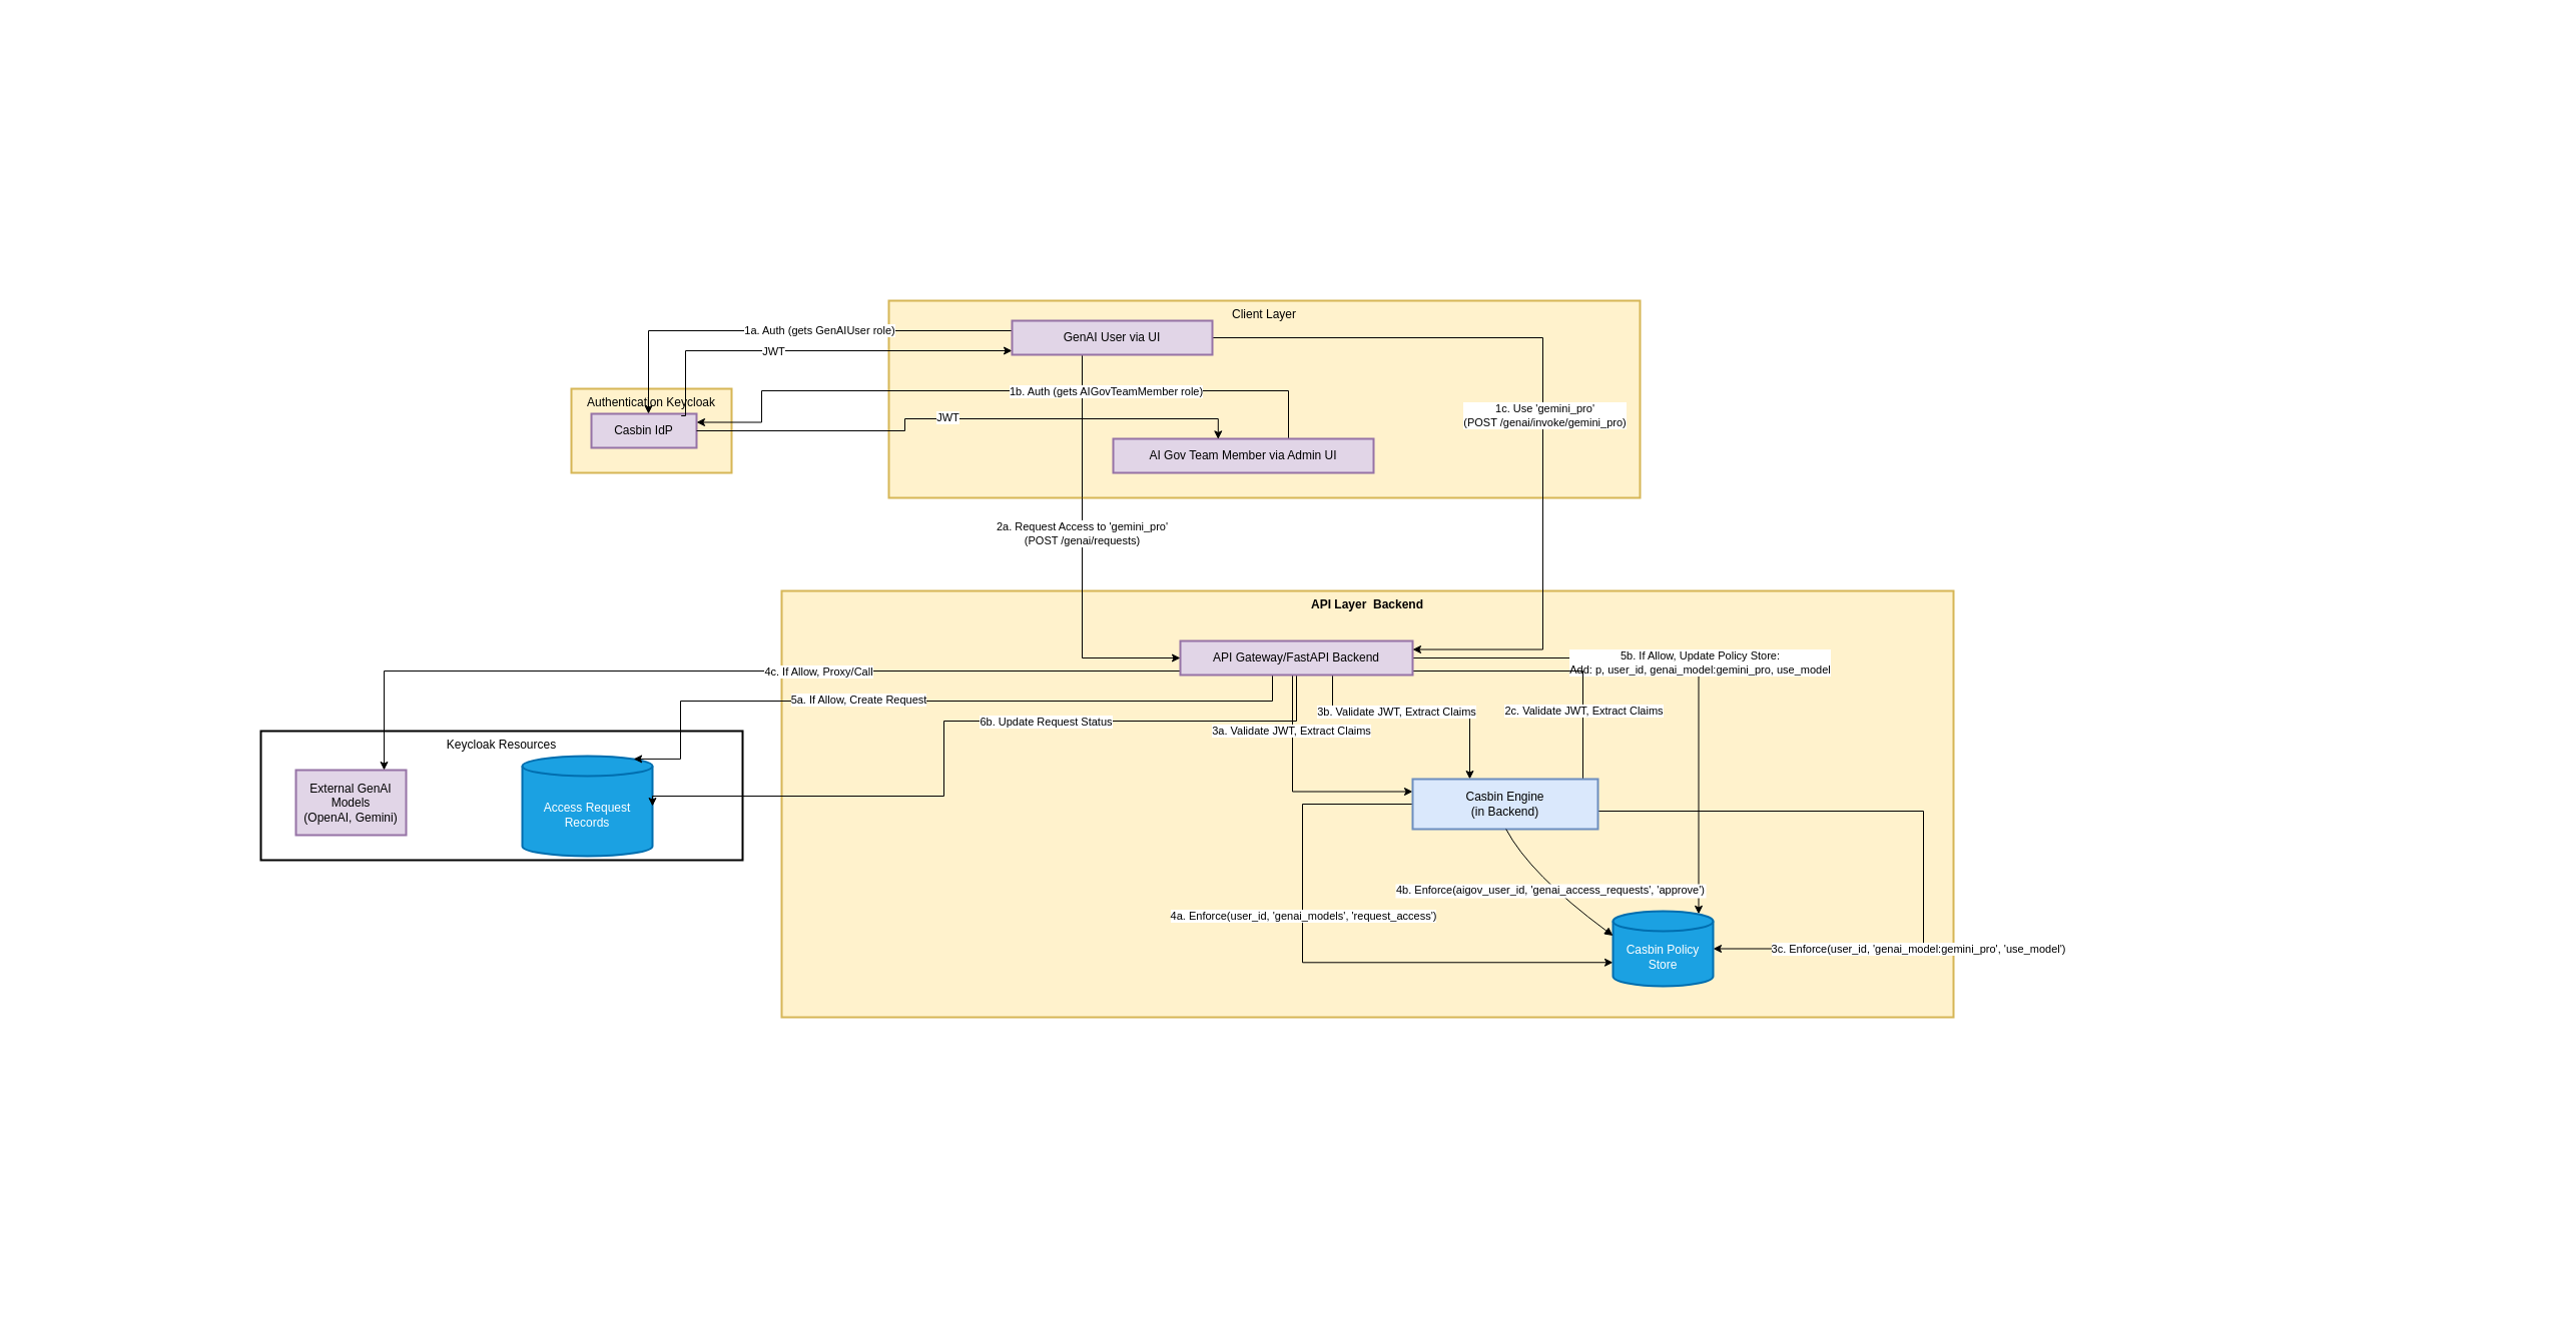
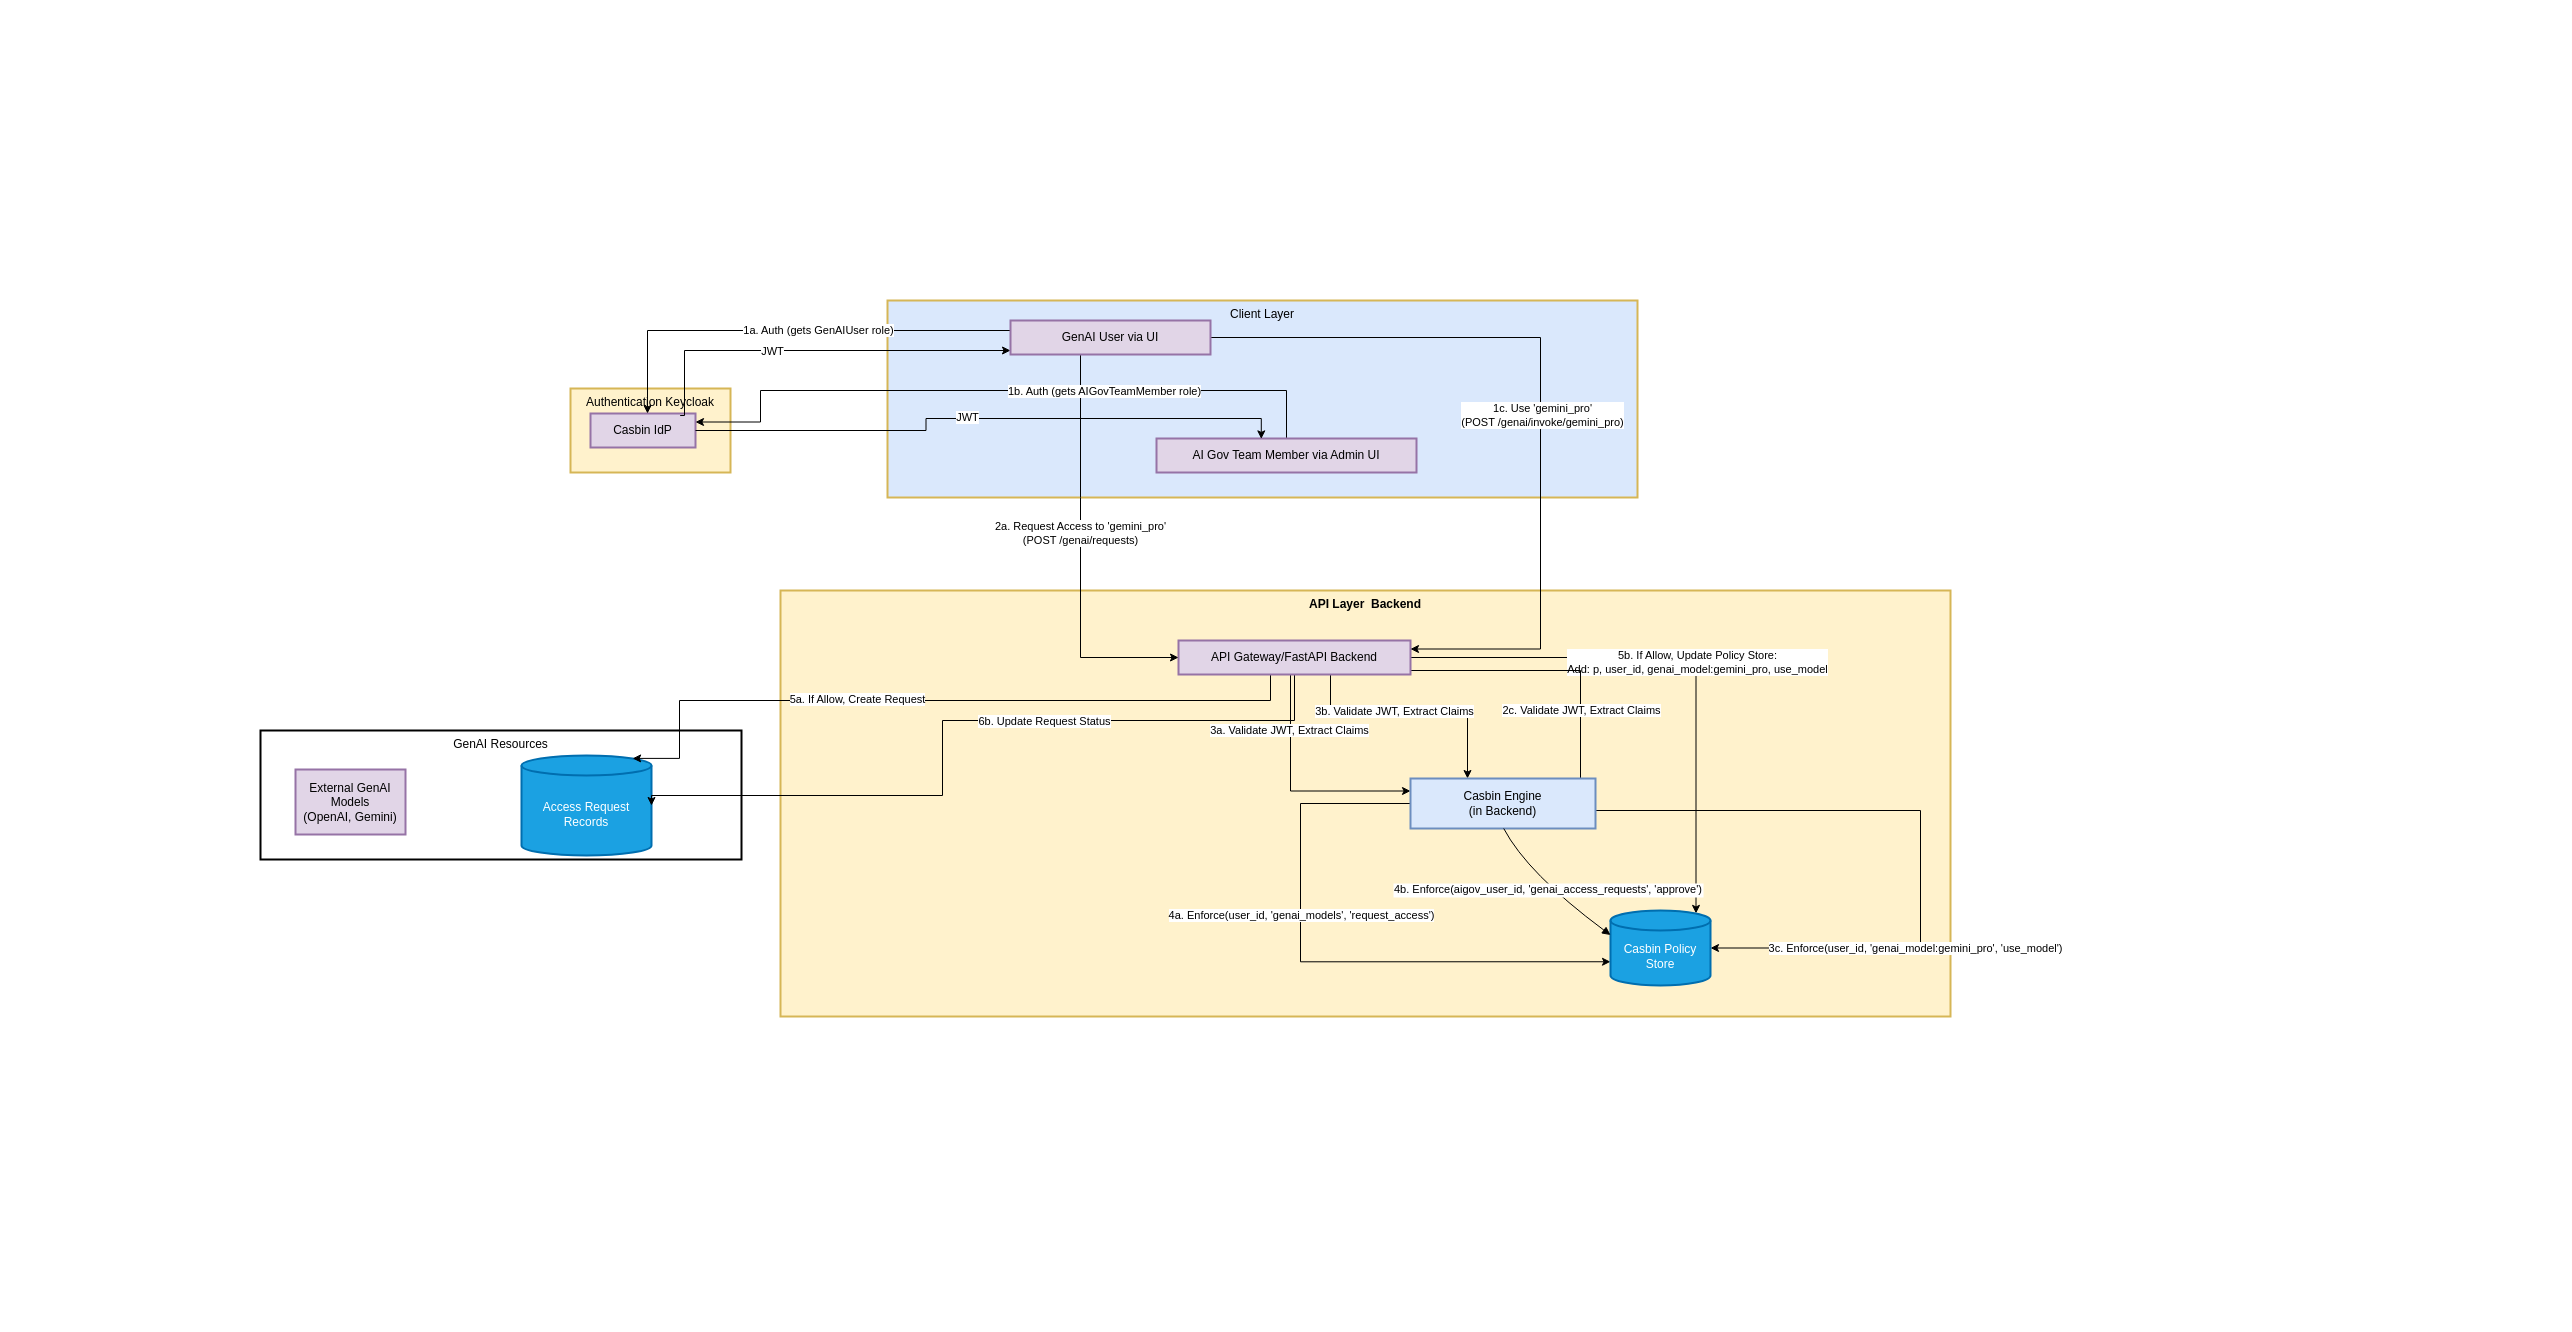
- <mxCell id="30" value="Client Layer" style="whiteSpace=wrap;strokeWidth=2;verticalAlign=top;fillColor=#fff2cc;strokeColor=#d6b656;" vertex="1" parent="1"><mxGeometry x="887" y="300" width="750" height="197" as="geometry" /></mxCell>
+ <mxCell id="30" value="Client Layer" style="whiteSpace=wrap;strokeWidth=2;verticalAlign=top;fillColor=#dae8fc;strokeColor=#d6b656;" vertex="1" parent="1"><mxGeometry x="887" y="300" width="750" height="197" as="geometry" /></mxCell>
- <mxCell id="42" value="AI Gov Team Member via Admin UI" style="whiteSpace=wrap;strokeWidth=2;fillColor=#e1d5e7;strokeColor=#9673a6;" vertex="1" parent="1"><mxGeometry x="1111" y="438" width="260" height="34" as="geometry" /></mxCell>
+ <mxCell id="42" value="AI Gov Team Member via Admin UI" style="whiteSpace=wrap;strokeWidth=2;fillColor=#e1d5e7;strokeColor=#9673a6;" vertex="1" parent="1"><mxGeometry x="1156" y="438" width="260" height="34" as="geometry" /></mxCell>
- <mxCell id="19" style="edgeStyle=orthogonalEdgeStyle;rounded=0;orthogonalLoop=1;jettySize=auto;html=1;" edge="1" parent="1" source="21" target="4"><mxGeometry relative="1" as="geometry"><Array as="points"><mxPoint x="383" y="670" /></Array></mxGeometry></mxCell>
- <mxCell id="20" value="4c. If Allow, Proxy/Call" style="edgeLabel;html=1;align=center;verticalAlign=middle;resizable=0;points=[];" vertex="1" connectable="0" parent="19"><mxGeometry x="-0.191" relative="1" as="geometry"><mxPoint as="offset" /></mxGeometry></mxCell>
- <mxCell id="3" value="Keycloak Resources" style="whiteSpace=wrap;strokeWidth=2;verticalAlign=top;" vertex="1" parent="1"><mxGeometry x="260" y="730" width="481" height="129" as="geometry" /></mxCell>
+ <mxCell id="3" value="GenAI Resources" style="whiteSpace=wrap;strokeWidth=2;verticalAlign=top;" vertex="1" parent="1"><mxGeometry x="260" y="730" width="481" height="129" as="geometry" /></mxCell>
